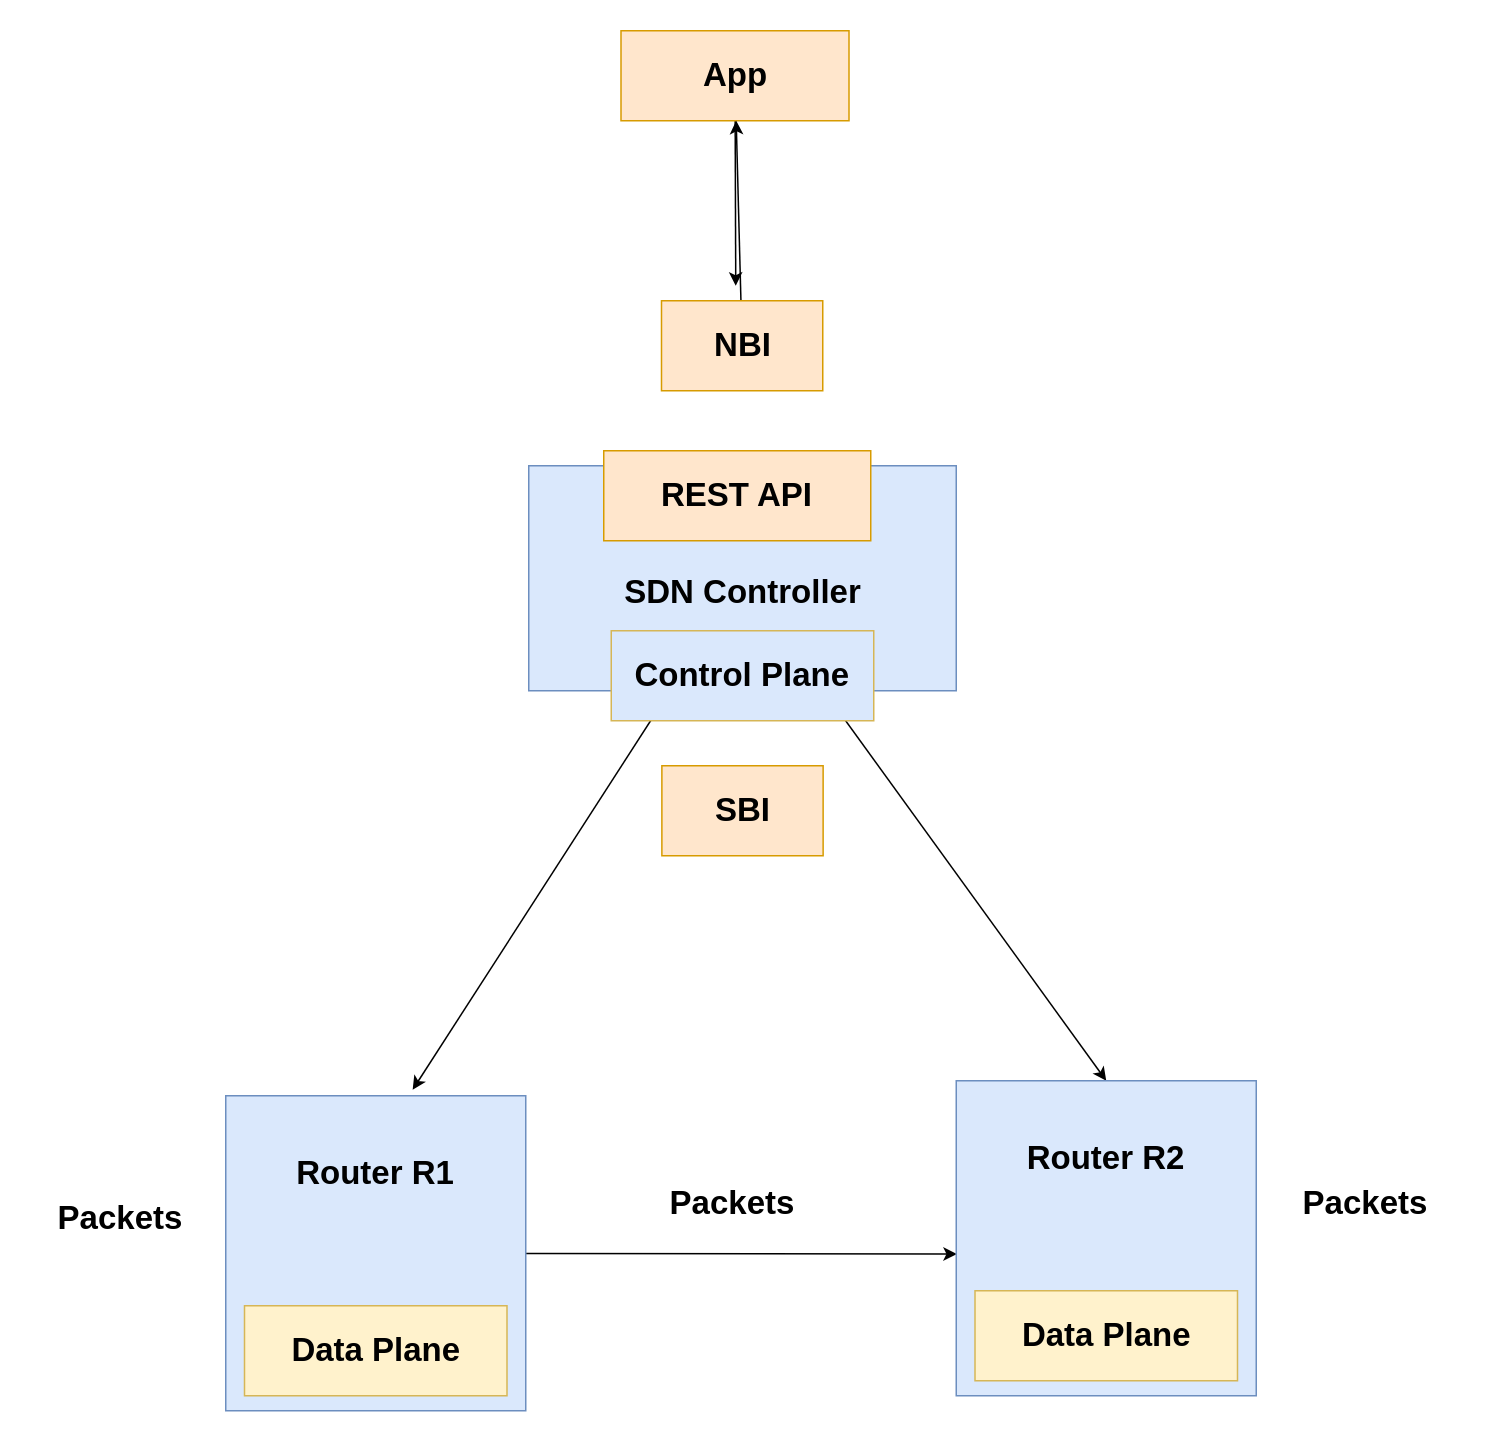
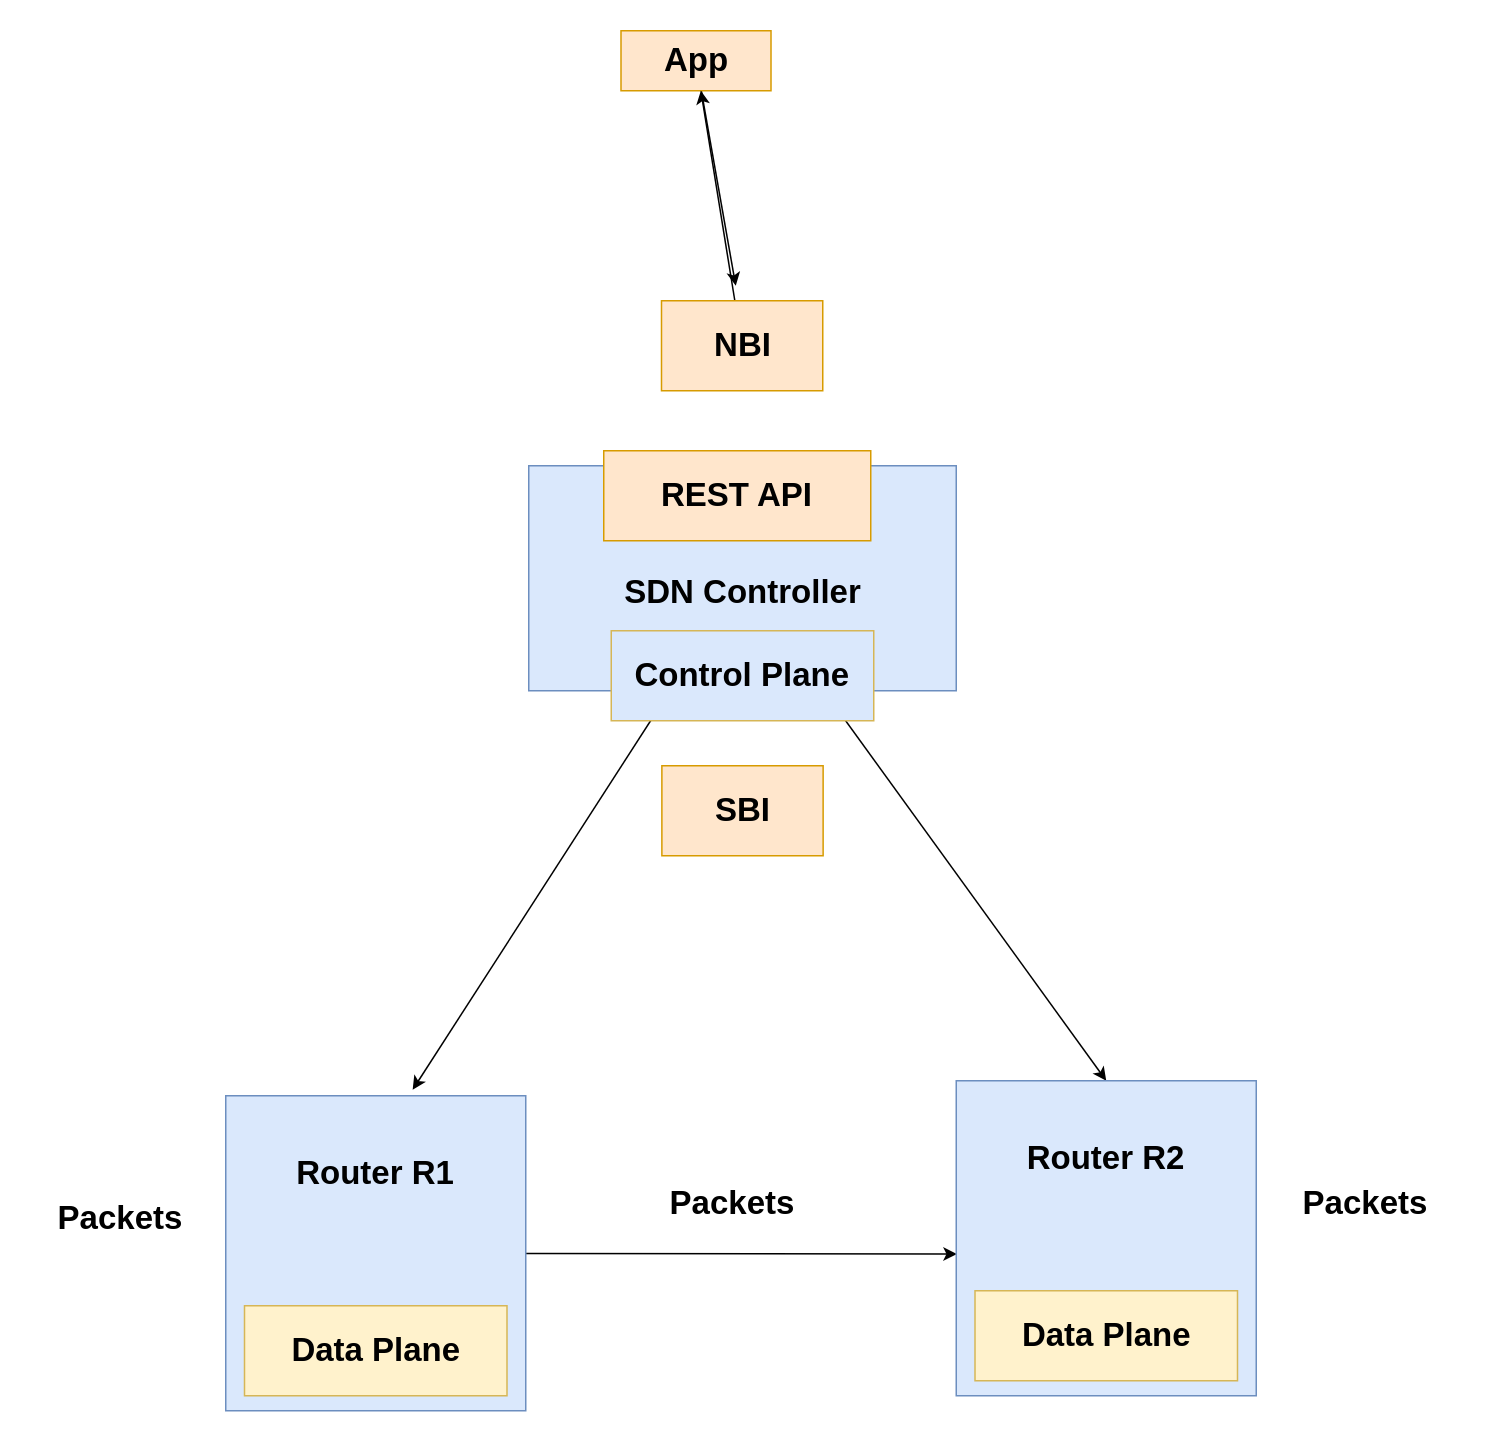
- <mxCell id="3" value="App" style="whiteSpace=wrap;html=1;fontSize=22;fontStyle=1;fillColor=#ffe6cc;strokeColor=#d79b00;" vertex="1" parent="1"><mxGeometry x="413.5" y="20" width="152" height="60" as="geometry" /></mxCell>
+ <mxCell id="3" value="App" style="whiteSpace=wrap;html=1;fontSize=22;fontStyle=1;fillColor=#ffe6cc;strokeColor=#d79b00;" vertex="1" parent="1"><mxGeometry x="413.5" y="20" width="100" height="40" as="geometry" /></mxCell>
